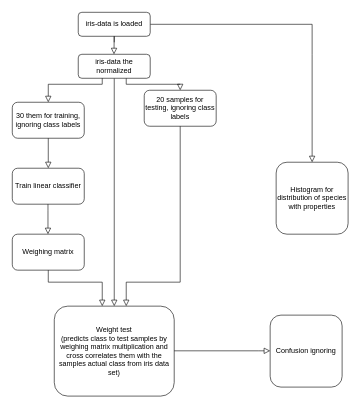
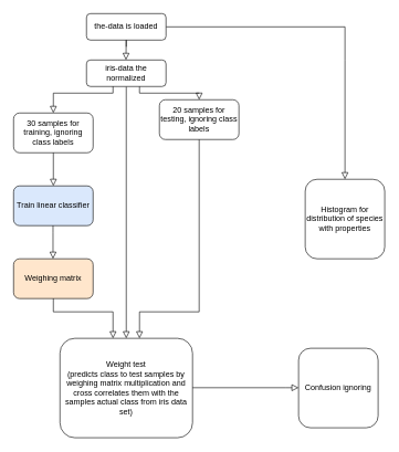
- <mxCell id="20" value="iris-data is loaded" style="rounded=1;whiteSpace=wrap;html=1;fontSize=12;glass=0;strokeWidth=1;shadow=0;" parent="1" vertex="1"><mxGeometry x="130" y="20" width="120" height="40" as="geometry" /></mxCell>
+ <mxCell id="20" value="the-data is loaded" style="rounded=1;whiteSpace=wrap;html=1;fontSize=12;glass=0;strokeWidth=1;shadow=0;" parent="1" vertex="1"><mxGeometry x="130" y="20" width="120" height="40" as="geometry" /></mxCell>
- <mxCell id="4" value="30 them for training, ignoring class labels" style="rounded=1;whiteSpace=wrap;html=1;" vertex="1" parent="1"><mxGeometry x="20" y="170" width="120" height="60" as="geometry" /></mxCell>
+ <mxCell id="4" value="30 samples for training, ignoring class labels" style="rounded=1;whiteSpace=wrap;html=1;" vertex="1" parent="1"><mxGeometry x="20" y="170" width="120" height="60" as="geometry" /></mxCell>
- <mxCell id="6" value="Train linear classifier" style="rounded=1;whiteSpace=wrap;html=1;" vertex="1" parent="1"><mxGeometry x="20" y="280" width="120" height="60" as="geometry" /></mxCell>
+ <mxCell id="6" value="Train linear classifier" style="rounded=1;whiteSpace=wrap;html=1;fillColor=#dae8fc;" vertex="1" parent="1"><mxGeometry x="20" y="280" width="120" height="60" as="geometry" /></mxCell>
- <mxCell id="7" value="Weighing matrix" style="rounded=1;whiteSpace=wrap;html=1;" vertex="1" parent="1"><mxGeometry x="20" y="390" width="120" height="60" as="geometry" /></mxCell>
+ <mxCell id="7" value="Weighing matrix" style="rounded=1;whiteSpace=wrap;html=1;fillColor=#ffe6cc;" vertex="1" parent="1"><mxGeometry x="20" y="390" width="120" height="60" as="geometry" /></mxCell>
